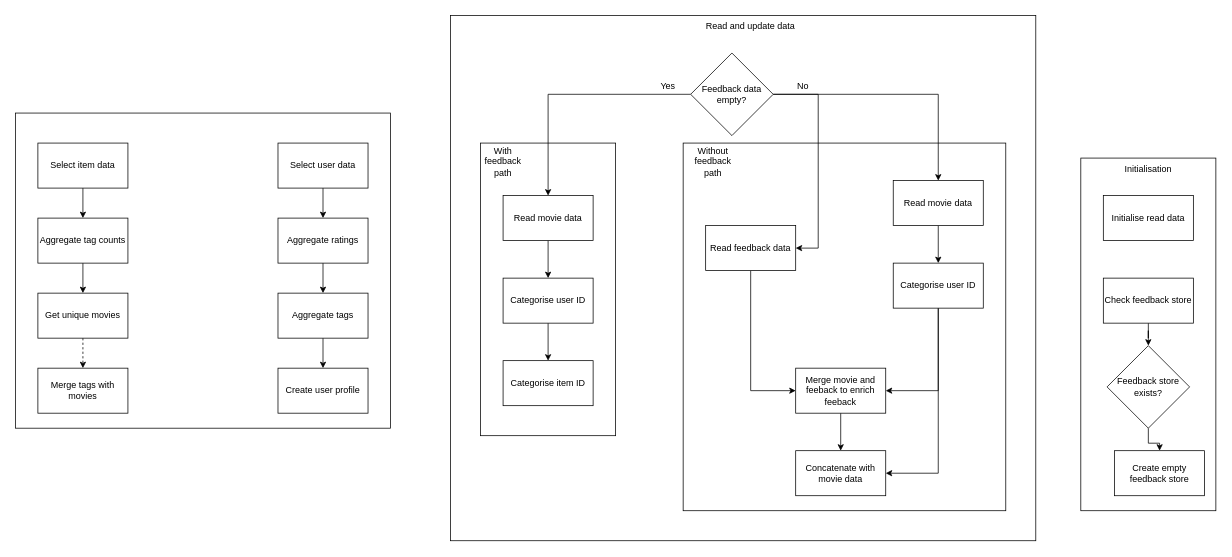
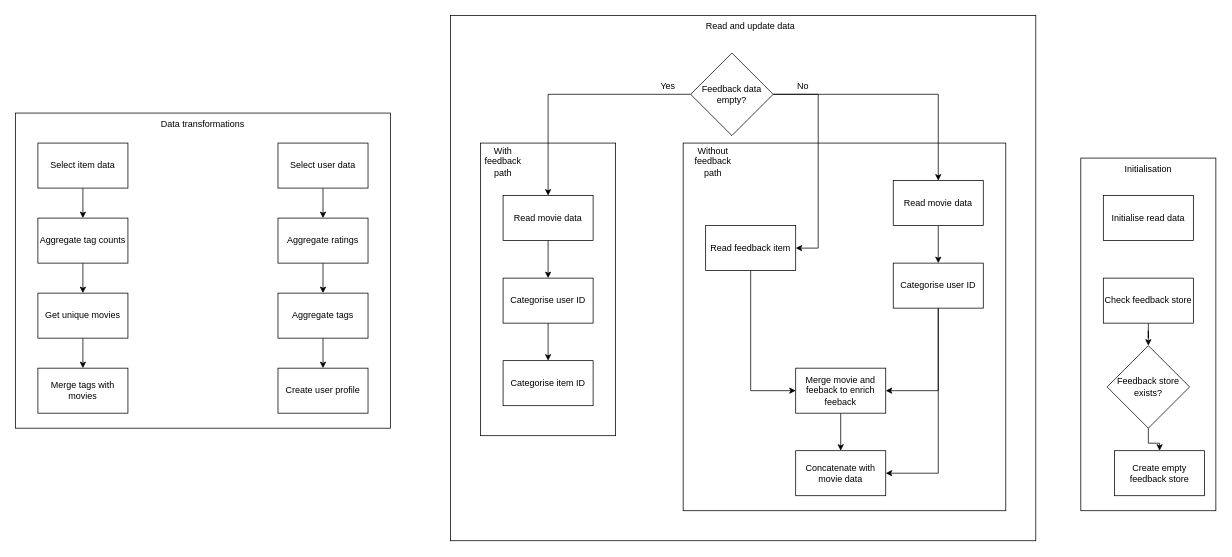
+ <mxCell id="50" value="Data transformations" style="text;html=1;align=center;verticalAlign=middle;whiteSpace=wrap;rounded=0;" vertex="1" parent="1"><mxGeometry x="210" y="150" width="120" height="30" as="geometry" /></mxCell>
- <mxCell id="24" value="Read feedback data" style="rounded=0;whiteSpace=wrap;html=1;" vertex="1" parent="1"><mxGeometry x="940" y="300" width="120" height="60" as="geometry" /></mxCell>
+ <mxCell id="24" value="Read feedback item" style="rounded=0;whiteSpace=wrap;html=1;" vertex="1" parent="1"><mxGeometry x="940" y="300" width="120" height="60" as="geometry" /></mxCell>
- <mxCell id="39" style="edgeStyle=orthogonalEdgeStyle;rounded=0;orthogonalLoop=1;jettySize=auto;html=1;entryX=0.5;entryY=0;entryDx=0;entryDy=0;dashed=1;" edge="1" parent="1" source="40" target="41"><mxGeometry relative="1" as="geometry" /></mxCell>
+ <mxCell id="39" style="edgeStyle=orthogonalEdgeStyle;rounded=0;orthogonalLoop=1;jettySize=auto;html=1;entryX=0.5;entryY=0;entryDx=0;entryDy=0;" edge="1" parent="1" source="40" target="41"><mxGeometry relative="1" as="geometry" /></mxCell>
